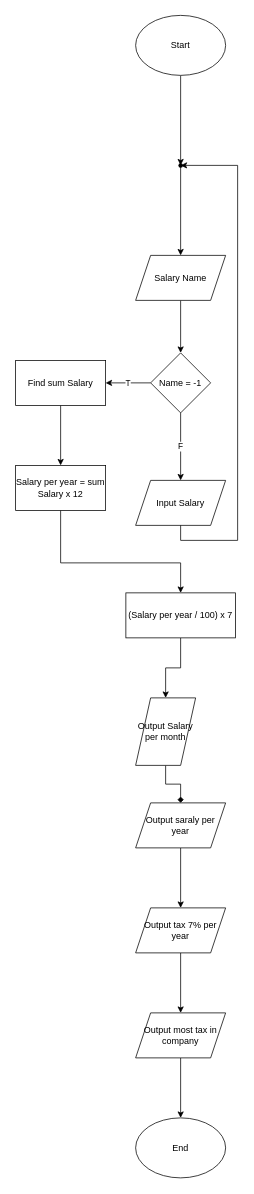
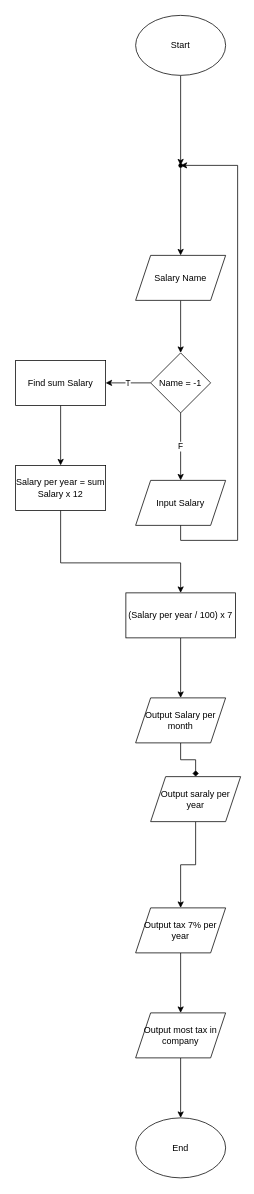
- <mxCell id="20" value="Output Salary per month" style="shape=parallelogram;perimeter=parallelogramPerimeter;whiteSpace=wrap;html=1;fixedSize=1;" vertex="1" parent="1"><mxGeometry x="180" y="930" width="80" height="90" as="geometry" /></mxCell>
+ <mxCell id="20" value="Output Salary per month" style="shape=parallelogram;perimeter=parallelogramPerimeter;whiteSpace=wrap;html=1;fixedSize=1;" vertex="1" parent="1"><mxGeometry x="180" y="930" width="120" height="60" as="geometry" /></mxCell>
- <mxCell id="22" value="Output saraly per year" style="shape=parallelogram;perimeter=parallelogramPerimeter;whiteSpace=wrap;html=1;fixedSize=1;" vertex="1" parent="1"><mxGeometry x="180" y="1070" width="120" height="60" as="geometry" /></mxCell>
+ <mxCell id="22" value="Output saraly per year" style="shape=parallelogram;perimeter=parallelogramPerimeter;whiteSpace=wrap;html=1;fixedSize=1;" vertex="1" parent="1"><mxGeometry x="200" y="1035" width="120" height="60" as="geometry" /></mxCell>
